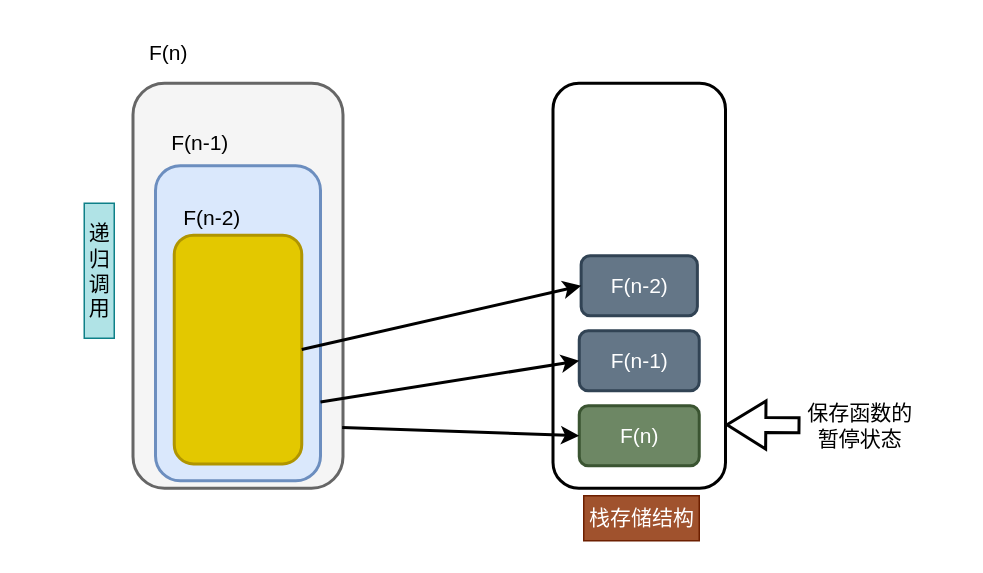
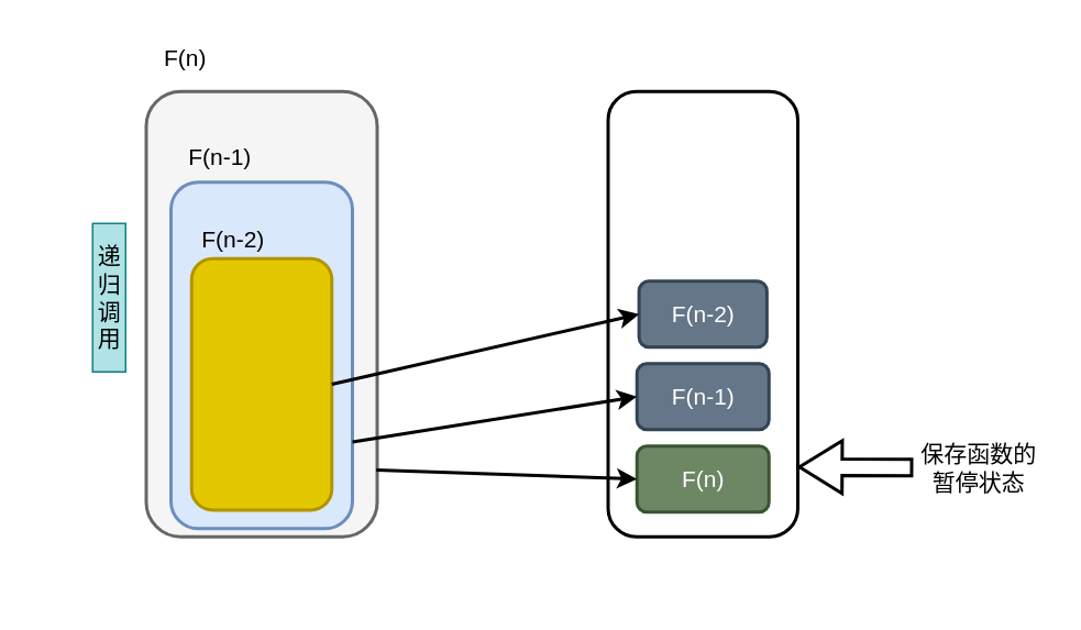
- <mxCell id="22" value="保存函数的暂停状态" style="text;html=1;strokeColor=none;fillColor=none;align=center;verticalAlign=middle;whiteSpace=wrap;rounded=0;fontSize=14;" vertex="1" parent="1"><mxGeometry x="533" y="268" width="80" height="30" as="geometry" /></mxCell>
+ <mxCell id="22" value="保存函数的暂停状态" style="text;html=1;strokeColor=none;fillColor=none;align=center;verticalAlign=middle;whiteSpace=wrap;rounded=0;fontSize=14;" vertex="1" parent="1"><mxGeometry x="553" y="268" width="80" height="30" as="geometry" /></mxCell>
- <mxCell id="15" value="栈存储结构" style="text;html=1;strokeColor=#6D1F00;fillColor=#a0522d;align=center;verticalAlign=middle;whiteSpace=wrap;rounded=0;fontSize=14;fontColor=#ffffff;" vertex="1" parent="1"><mxGeometry x="388.5" y="330" width="77" height="30" as="geometry" /></mxCell>
